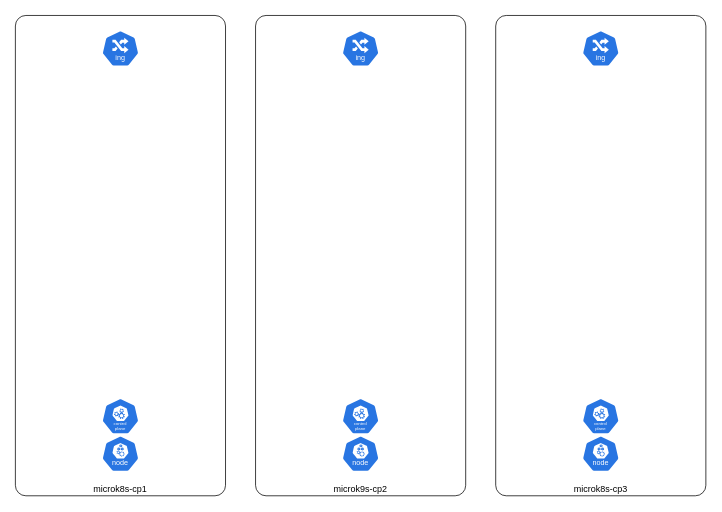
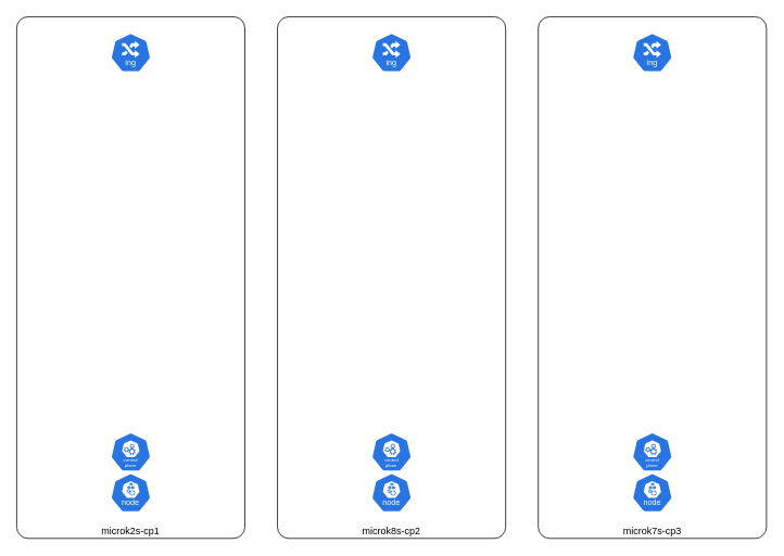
- <mxCell id="2" value="microk8s-cp1" style="rounded=1;whiteSpace=wrap;html=1;arcSize=5;verticalAlign=bottom;" vertex="1" parent="1"><mxGeometry x="20" y="20" width="280" height="640" as="geometry" /></mxCell>
+ <mxCell id="2" value="microk2s-cp1" style="rounded=1;whiteSpace=wrap;html=1;arcSize=5;verticalAlign=bottom;" vertex="1" parent="1"><mxGeometry x="20" y="20" width="280" height="640" as="geometry" /></mxCell>
- <mxCell id="3" value="microk9s-cp2" style="rounded=1;whiteSpace=wrap;html=1;arcSize=5;verticalAlign=bottom;" vertex="1" parent="1"><mxGeometry x="340" y="20" width="280" height="640" as="geometry" /></mxCell>
+ <mxCell id="3" value="microk8s-cp2" style="rounded=1;whiteSpace=wrap;html=1;arcSize=5;verticalAlign=bottom;" vertex="1" parent="1"><mxGeometry x="340" y="20" width="280" height="640" as="geometry" /></mxCell>
- <mxCell id="4" value="microk8s-cp3" style="rounded=1;whiteSpace=wrap;html=1;arcSize=5;verticalAlign=bottom;" vertex="1" parent="1"><mxGeometry x="660" y="20" width="280" height="640" as="geometry" /></mxCell>
+ <mxCell id="4" value="microk7s-cp3" style="rounded=1;whiteSpace=wrap;html=1;arcSize=5;verticalAlign=bottom;" vertex="1" parent="1"><mxGeometry x="660" y="20" width="280" height="640" as="geometry" /></mxCell>
